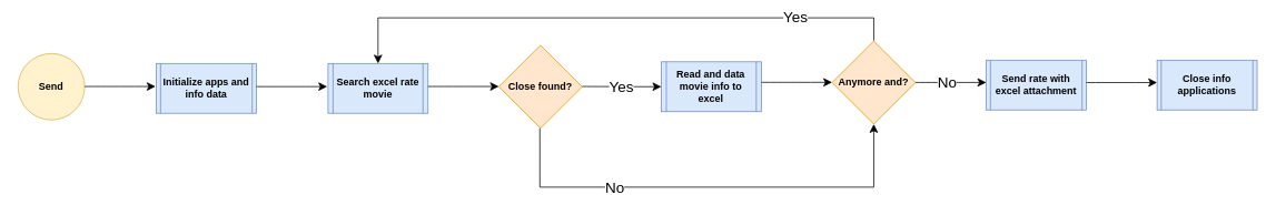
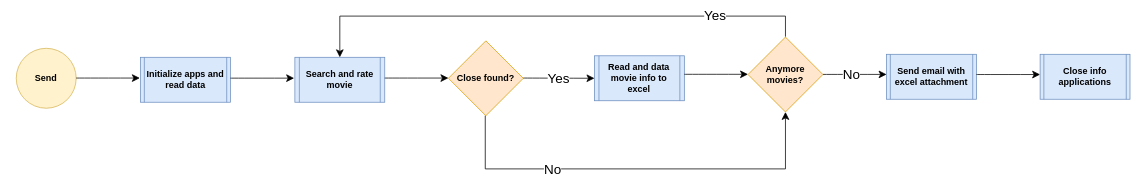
- <mxCell id="16" value="Anymore and?" style="rhombus;whiteSpace=wrap;html=1;fillColor=#ffe6cc;strokeColor=#d79b00;fontStyle=1" parent="1" vertex="1"><mxGeometry x="997" y="49" width="100" height="100" as="geometry" /></mxCell>
+ <mxCell id="16" value="Anymore movies?" style="rhombus;whiteSpace=wrap;html=1;fillColor=#ffe6cc;strokeColor=#d79b00;fontStyle=1" parent="1" vertex="1"><mxGeometry x="997" y="49" width="100" height="100" as="geometry" /></mxCell>
- <mxCell id="9" value="Send rate with excel attachment" style="shape=process;whiteSpace=wrap;html=1;backgroundOutline=1;fillColor=#dae8fc;strokeColor=#6c8ebf;fontStyle=1;size=0.043;" parent="1" vertex="1"><mxGeometry x="1182" y="72" width="120" height="60" as="geometry" /></mxCell>
+ <mxCell id="9" value="Send email with excel attachment" style="shape=process;whiteSpace=wrap;html=1;backgroundOutline=1;fillColor=#dae8fc;strokeColor=#6c8ebf;fontStyle=1;size=0.043;" parent="1" vertex="1"><mxGeometry x="1182" y="72" width="120" height="60" as="geometry" /></mxCell>
- <mxCell id="3" value="Initialize apps and info data" style="shape=process;whiteSpace=wrap;html=1;backgroundOutline=1;fillColor=#dae8fc;strokeColor=#6c8ebf;fontStyle=1;size=0.043;" parent="1" vertex="1"><mxGeometry x="186" y="76" width="120" height="60" as="geometry" /></mxCell>
+ <mxCell id="3" value="Initialize apps and read data" style="shape=process;whiteSpace=wrap;html=1;backgroundOutline=1;fillColor=#dae8fc;strokeColor=#6c8ebf;fontStyle=1;size=0.043;" parent="1" vertex="1"><mxGeometry x="186" y="76" width="120" height="60" as="geometry" /></mxCell>
- <mxCell id="6" value="Search excel rate movie" style="shape=process;whiteSpace=wrap;html=1;backgroundOutline=1;fillColor=#dae8fc;strokeColor=#6c8ebf;fontStyle=1;size=0.051;" parent="1" vertex="1"><mxGeometry x="392" y="76" width="120" height="60" as="geometry" /></mxCell>
+ <mxCell id="6" value="Search and rate movie" style="shape=process;whiteSpace=wrap;html=1;backgroundOutline=1;fillColor=#dae8fc;strokeColor=#6c8ebf;fontStyle=1;size=0.051;" parent="1" vertex="1"><mxGeometry x="392" y="76" width="120" height="60" as="geometry" /></mxCell>
